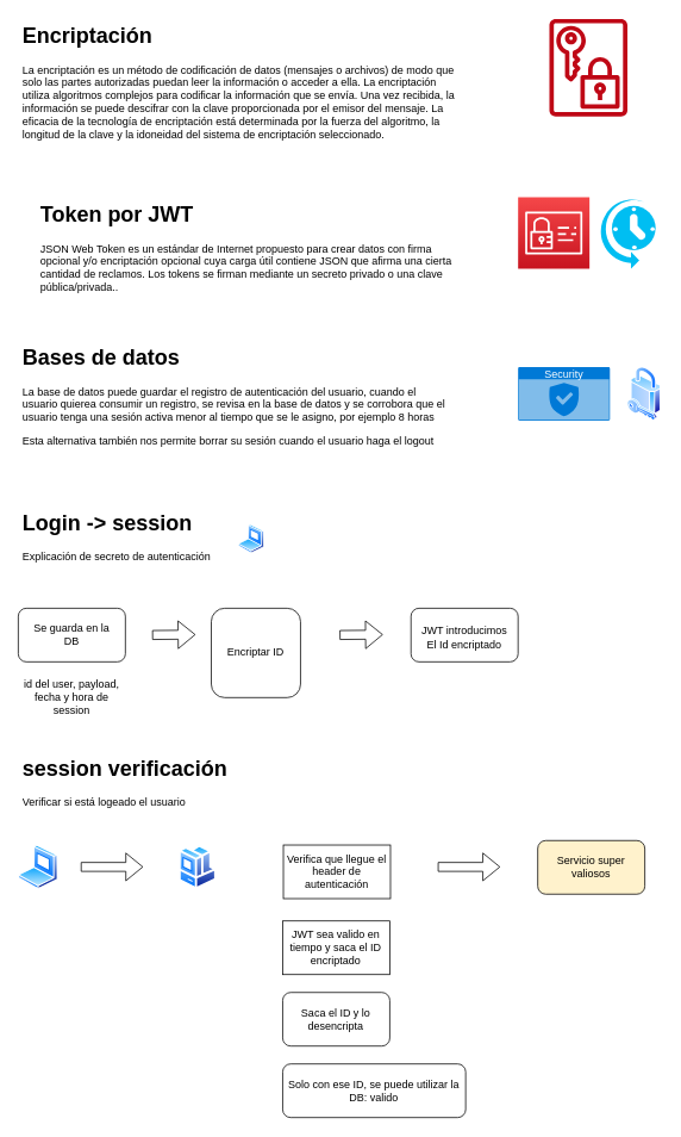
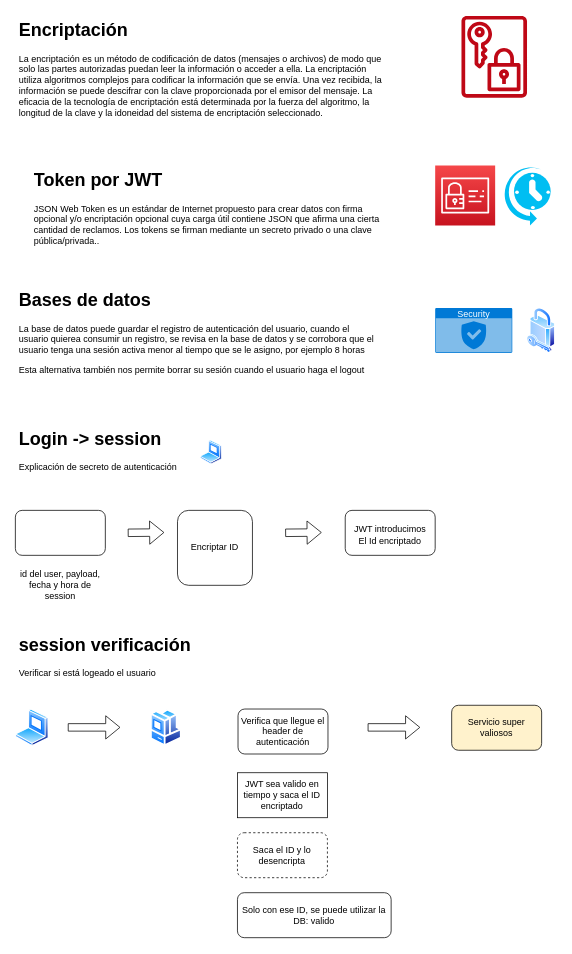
- <mxCell id="11" value="Se guarda en la DB" style="text;html=1;strokeColor=none;fillColor=none;align=center;verticalAlign=middle;whiteSpace=wrap;rounded=0;" parent="1" vertex="1"><mxGeometry x="30" y="690" width="100" height="40" as="geometry" /></mxCell>
- <mxCell id="29" value="Verifica que llegue el header de autenticación" style="whiteSpace=wrap;html=1;rounded=0;" vertex="1" parent="1"><mxGeometry x="317" y="945" width="120" height="60" as="geometry" /></mxCell>
+ <mxCell id="29" value="Verifica que llegue el header de autenticación" style="rounded=1;whiteSpace=wrap;html=1;" vertex="1" parent="1"><mxGeometry x="317" y="945" width="120" height="60" as="geometry" /></mxCell>
- <mxCell id="25" value="Saca el ID y lo desencripta" style="rounded=1;whiteSpace=wrap;html=1;" parent="1" vertex="1"><mxGeometry x="316.25" y="1110" width="120" height="60" as="geometry" /></mxCell>
+ <mxCell id="25" value="Saca el ID y lo desencripta" style="rounded=1;whiteSpace=wrap;html=1;dashed=1;" parent="1" vertex="1"><mxGeometry x="316.25" y="1110" width="120" height="60" as="geometry" /></mxCell>
